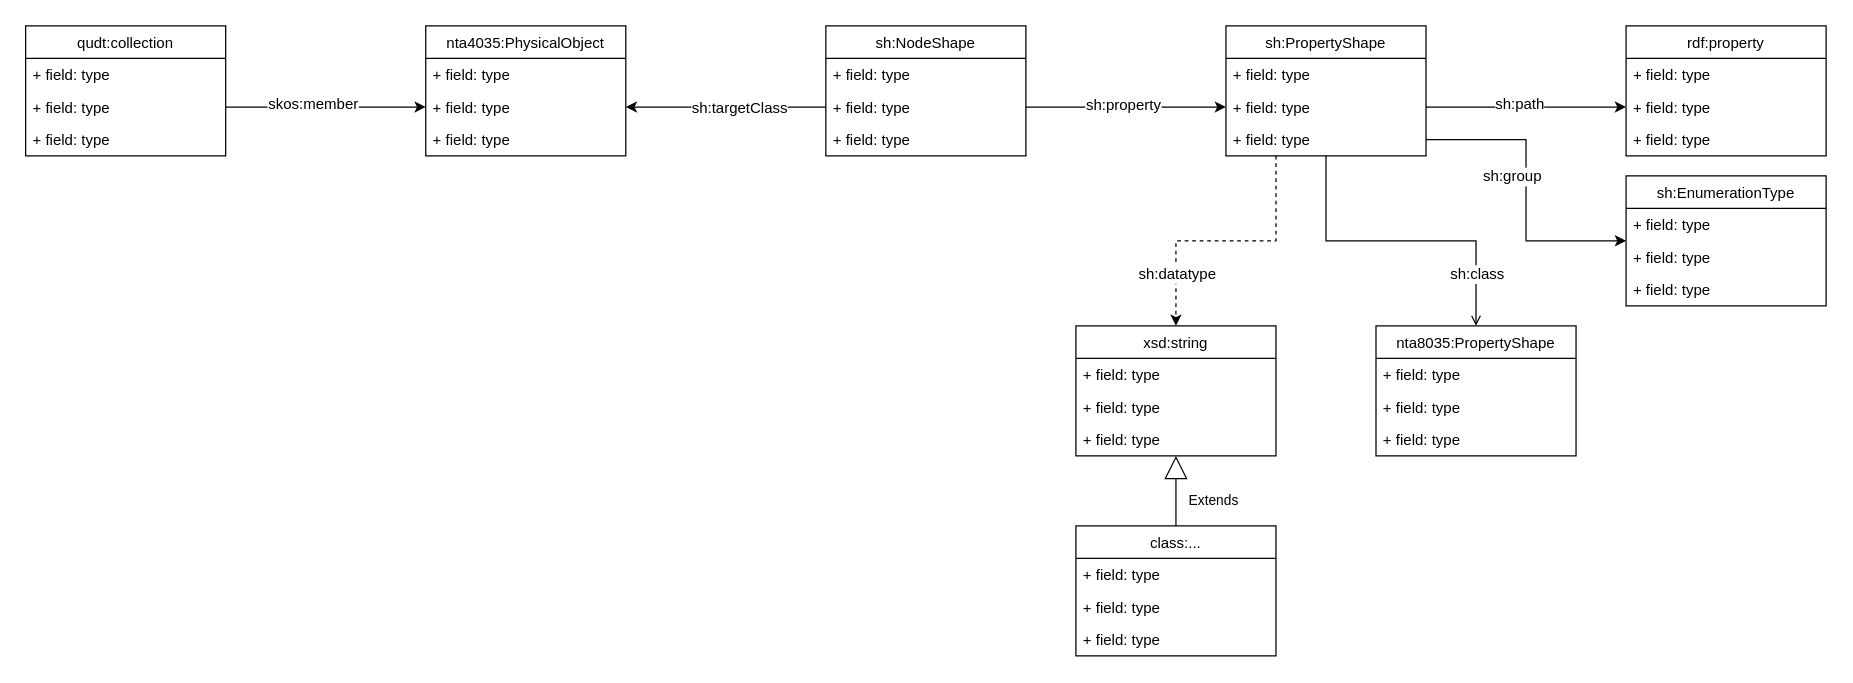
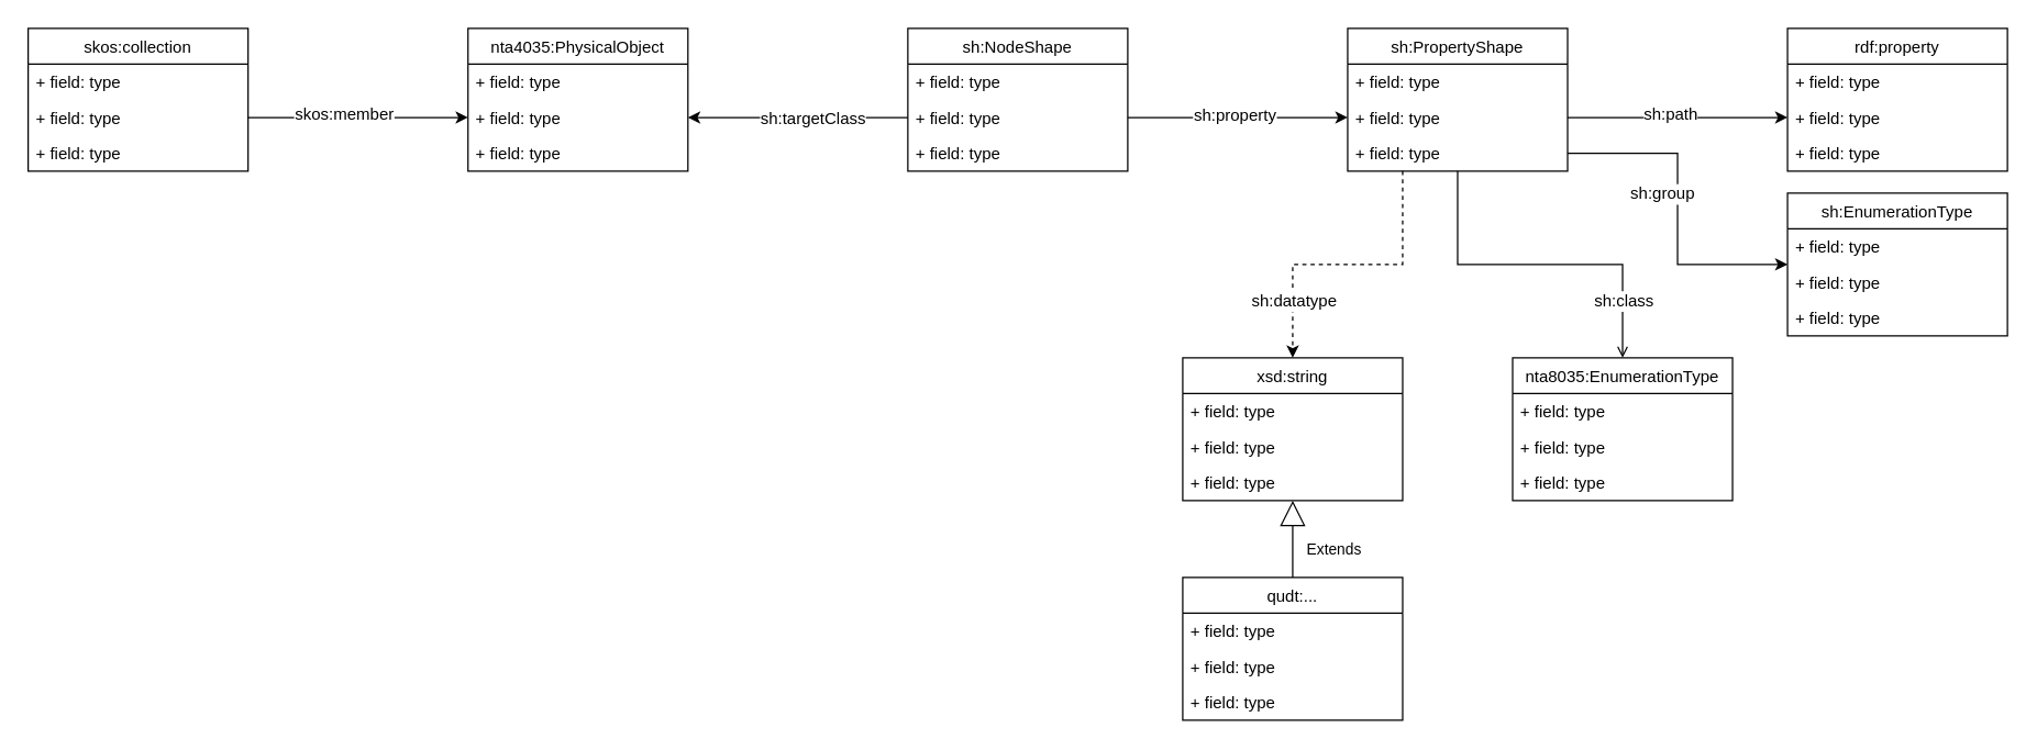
- <mxCell id="6" value="qudt:collection" style="swimlane;fontStyle=0;childLayout=stackLayout;horizontal=1;startSize=26;fillColor=none;horizontalStack=0;resizeParent=1;resizeParentMax=0;resizeLast=0;collapsible=1;marginBottom=0;" vertex="1" parent="1"><mxGeometry x="20" y="20" width="160" height="104" as="geometry" /></mxCell>
+ <mxCell id="6" value="skos:collection" style="swimlane;fontStyle=0;childLayout=stackLayout;horizontal=1;startSize=26;fillColor=none;horizontalStack=0;resizeParent=1;resizeParentMax=0;resizeLast=0;collapsible=1;marginBottom=0;" vertex="1" parent="1"><mxGeometry x="20" y="20" width="160" height="104" as="geometry" /></mxCell>
- <mxCell id="36" value="nta8035:PropertyShape" style="swimlane;fontStyle=0;childLayout=stackLayout;horizontal=1;startSize=26;fillColor=none;horizontalStack=0;resizeParent=1;resizeParentMax=0;resizeLast=0;collapsible=1;marginBottom=0;" vertex="1" parent="1"><mxGeometry x="1100" y="260" width="160" height="104" as="geometry" /></mxCell>
+ <mxCell id="36" value="nta8035:EnumerationType" style="swimlane;fontStyle=0;childLayout=stackLayout;horizontal=1;startSize=26;fillColor=none;horizontalStack=0;resizeParent=1;resizeParentMax=0;resizeLast=0;collapsible=1;marginBottom=0;" vertex="1" parent="1"><mxGeometry x="1100" y="260" width="160" height="104" as="geometry" /></mxCell>
- <mxCell id="44" value="class:..." style="swimlane;fontStyle=0;childLayout=stackLayout;horizontal=1;startSize=26;fillColor=none;horizontalStack=0;resizeParent=1;resizeParentMax=0;resizeLast=0;collapsible=1;marginBottom=0;" vertex="1" parent="1"><mxGeometry x="860" y="420" width="160" height="104" as="geometry" /></mxCell>
+ <mxCell id="44" value="qudt:..." style="swimlane;fontStyle=0;childLayout=stackLayout;horizontal=1;startSize=26;fillColor=none;horizontalStack=0;resizeParent=1;resizeParentMax=0;resizeLast=0;collapsible=1;marginBottom=0;" vertex="1" parent="1"><mxGeometry x="860" y="420" width="160" height="104" as="geometry" /></mxCell>
